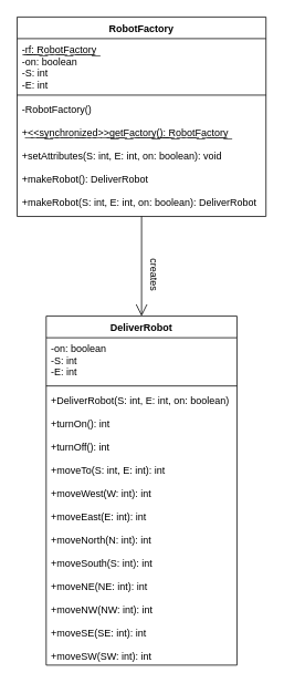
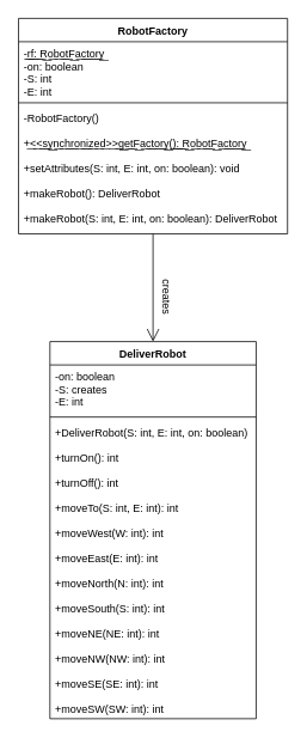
- <mxCell id="4" value="-on: boolean&#10;-S: int&#10;-E: int" style="text;strokeColor=none;fillColor=none;align=left;verticalAlign=top;spacingLeft=4;spacingRight=4;overflow=hidden;rotatable=0;points=[[0,0.5],[1,0.5]];portConstraint=eastwest;" vertex="1" parent="3"><mxGeometry y="26" width="230" height="54" as="geometry" /></mxCell>
+ <mxCell id="4" value="-on: boolean&#10;-S: creates&#10;-E: int" style="text;strokeColor=none;fillColor=none;align=left;verticalAlign=top;spacingLeft=4;spacingRight=4;overflow=hidden;rotatable=0;points=[[0,0.5],[1,0.5]];portConstraint=eastwest;" vertex="1" parent="3"><mxGeometry y="26" width="230" height="54" as="geometry" /></mxCell>
